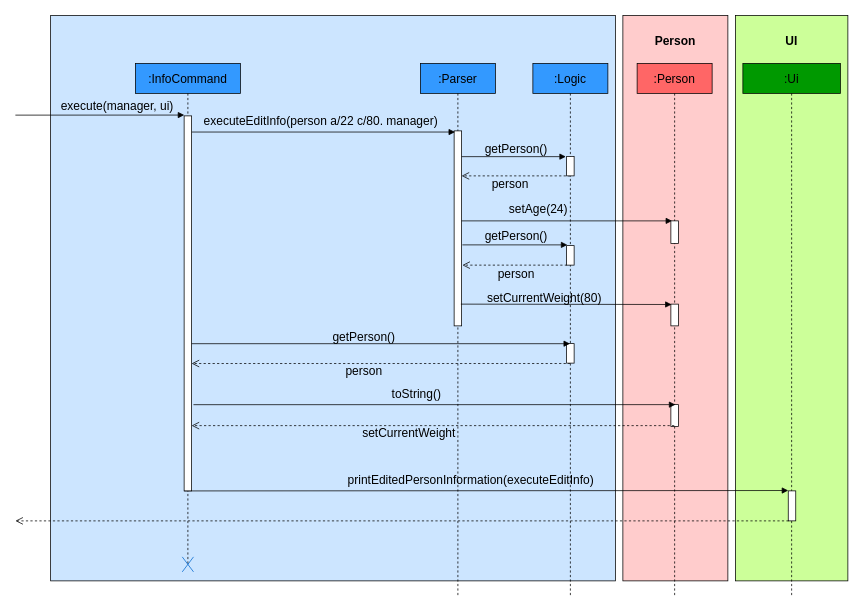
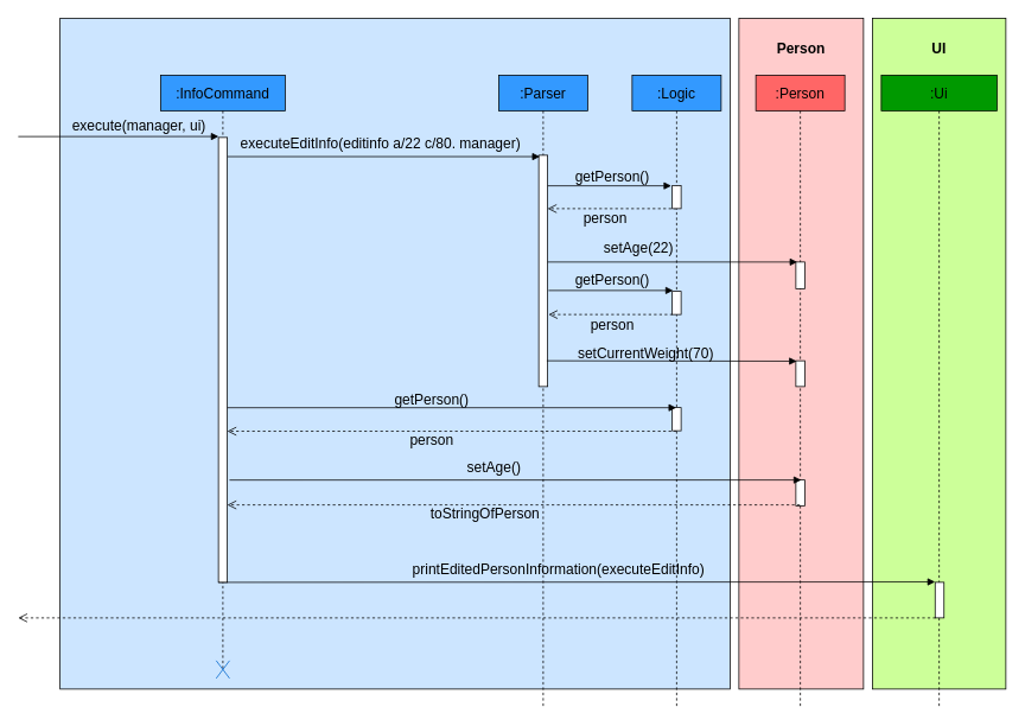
- <mxCell id="15" value="&lt;font style=&quot;font-size: 16px&quot;&gt;executeEditInfo(person a/22 c/80. manager)&lt;/font&gt;" style="text;html=1;strokeColor=none;fillColor=none;align=center;verticalAlign=middle;whiteSpace=wrap;rounded=0;" vertex="1" parent="1"><mxGeometry x="260" y="150" width="335" height="20" as="geometry" /></mxCell>
+ <mxCell id="15" value="&lt;font style=&quot;font-size: 16px&quot;&gt;executeEditInfo(editinfo a/22 c/80. manager)&lt;/font&gt;" style="text;html=1;strokeColor=none;fillColor=none;align=center;verticalAlign=middle;whiteSpace=wrap;rounded=0;" vertex="1" parent="1"><mxGeometry x="260" y="150" width="335" height="20" as="geometry" /></mxCell>
- <mxCell id="22" value="&lt;font style=&quot;font-size: 16px&quot;&gt;setAge(24)&lt;/font&gt;" style="text;html=1;strokeColor=none;fillColor=none;align=center;verticalAlign=middle;whiteSpace=wrap;rounded=0;" vertex="1" parent="1"><mxGeometry x="660" y="264" width="115" height="28" as="geometry" /></mxCell>
+ <mxCell id="22" value="&lt;font style=&quot;font-size: 16px&quot;&gt;setAge(22)&lt;/font&gt;" style="text;html=1;strokeColor=none;fillColor=none;align=center;verticalAlign=middle;whiteSpace=wrap;rounded=0;" vertex="1" parent="1"><mxGeometry x="660" y="264" width="115" height="28" as="geometry" /></mxCell>
- <mxCell id="41" value="&lt;font style=&quot;font-size: 16px&quot;&gt;setCurrentWeight(80)&lt;/font&gt;" style="text;html=1;strokeColor=none;fillColor=none;align=center;verticalAlign=middle;whiteSpace=wrap;rounded=0;" vertex="1" parent="1"><mxGeometry x="668" y="383" width="115" height="28" as="geometry" /></mxCell>
+ <mxCell id="41" value="&lt;font style=&quot;font-size: 16px&quot;&gt;setCurrentWeight(70)&lt;/font&gt;" style="text;html=1;strokeColor=none;fillColor=none;align=center;verticalAlign=middle;whiteSpace=wrap;rounded=0;" vertex="1" parent="1"><mxGeometry x="668" y="383" width="115" height="28" as="geometry" /></mxCell>
- <mxCell id="45" value="&lt;font style=&quot;font-size: 16px&quot;&gt;toString()&lt;/font&gt;" style="text;html=1;strokeColor=none;fillColor=none;align=center;verticalAlign=middle;whiteSpace=wrap;rounded=0;" vertex="1" parent="1"><mxGeometry x="420" y="514" width="270" height="20" as="geometry" /></mxCell>
+ <mxCell id="45" value="&lt;font style=&quot;font-size: 16px&quot;&gt;setAge()&lt;/font&gt;" style="text;html=1;strokeColor=none;fillColor=none;align=center;verticalAlign=middle;whiteSpace=wrap;rounded=0;" vertex="1" parent="1"><mxGeometry x="420" y="514" width="270" height="20" as="geometry" /></mxCell>
- <mxCell id="48" value="&lt;font style=&quot;font-size: 16px&quot;&gt;setCurrentWeight&lt;/font&gt;" style="text;html=1;strokeColor=none;fillColor=none;align=center;verticalAlign=middle;whiteSpace=wrap;rounded=0;" vertex="1" parent="1"><mxGeometry x="410" y="567" width="270" height="20" as="geometry" /></mxCell>
+ <mxCell id="48" value="&lt;font style=&quot;font-size: 16px&quot;&gt;toStringOfPerson&lt;/font&gt;" style="text;html=1;strokeColor=none;fillColor=none;align=center;verticalAlign=middle;whiteSpace=wrap;rounded=0;" vertex="1" parent="1"><mxGeometry x="410" y="567" width="270" height="20" as="geometry" /></mxCell>
